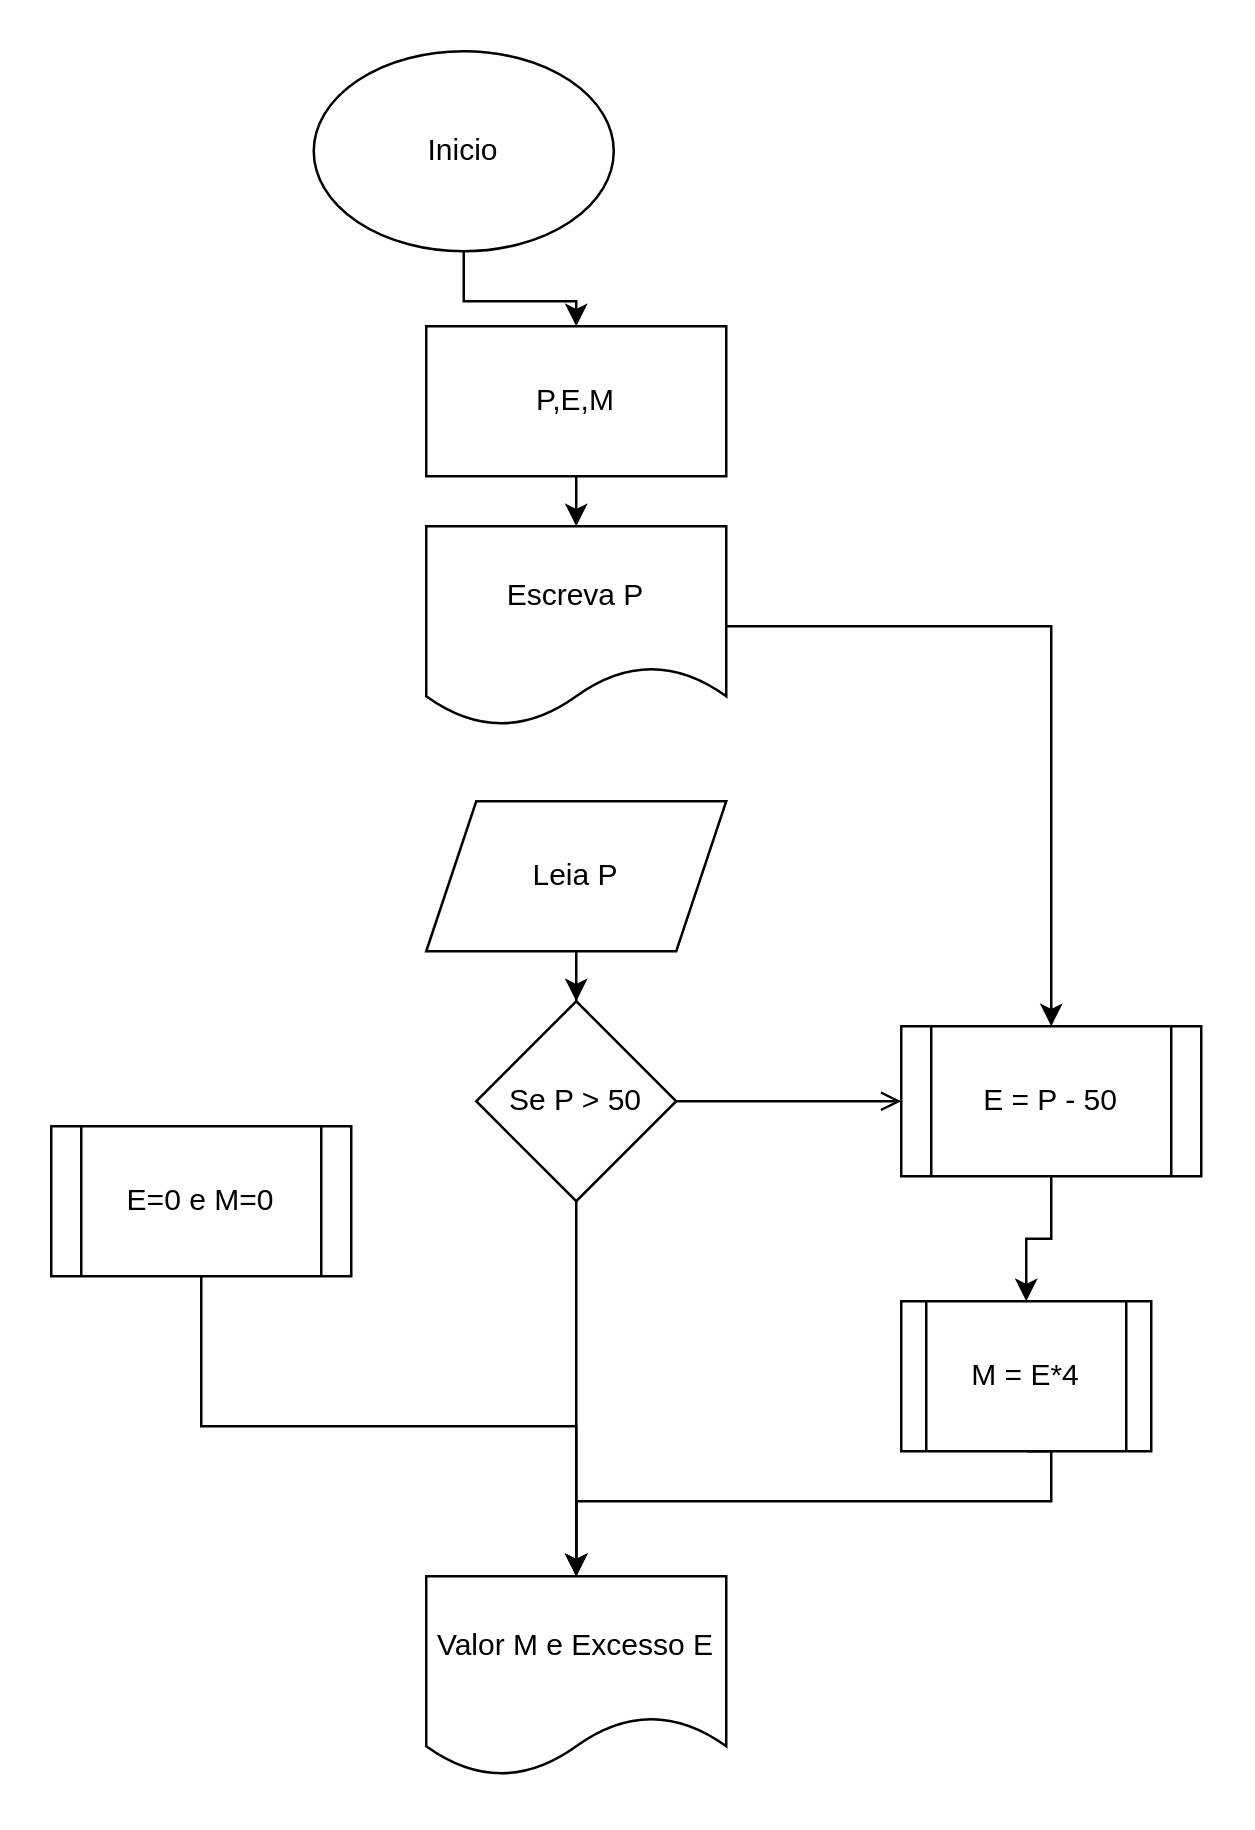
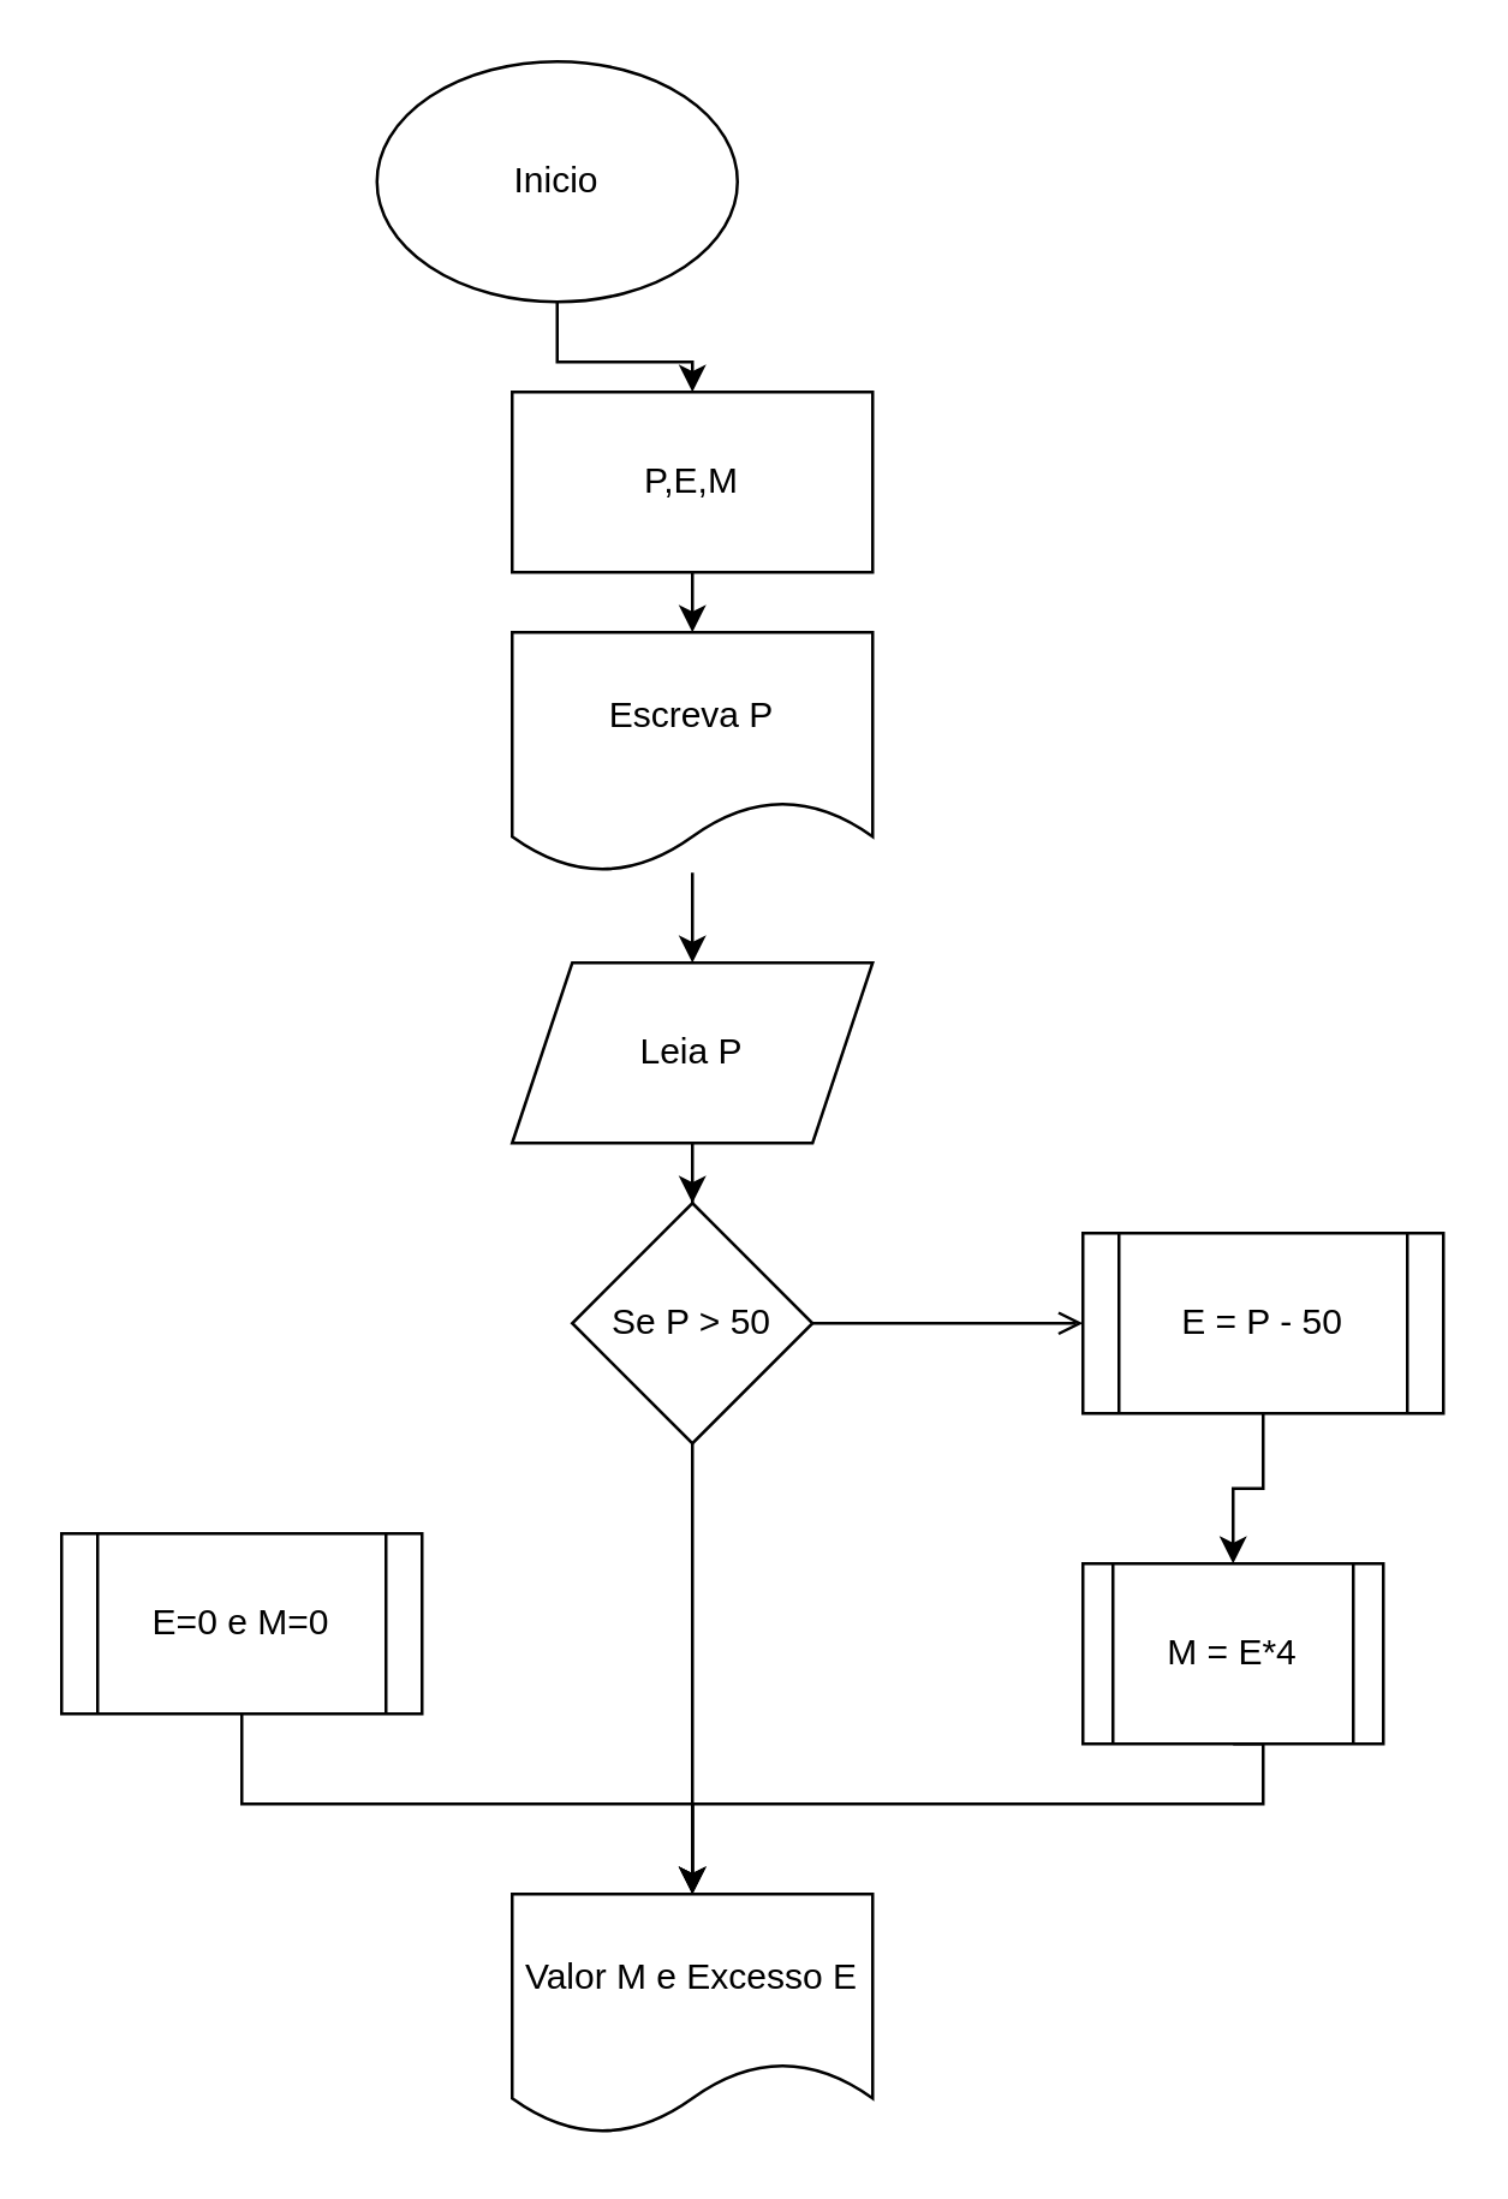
- <mxCell id="4" style="edgeStyle=orthogonalEdgeStyle;rounded=0;orthogonalLoop=1;jettySize=auto;html=1;" edge="1" parent="1" source="5" target="14"><mxGeometry relative="1" as="geometry" /></mxCell>
+ <mxCell id="4" style="edgeStyle=orthogonalEdgeStyle;rounded=0;orthogonalLoop=1;jettySize=auto;html=1;" edge="1" parent="1" source="5" target="9"><mxGeometry relative="1" as="geometry" /></mxCell>
- <mxCell id="19" value="E=0 e M=0" style="shape=process;whiteSpace=wrap;html=1;backgroundOutline=1;" vertex="1" parent="1"><mxGeometry x="20" y="450" width="120" height="60" as="geometry" /></mxCell>
+ <mxCell id="19" value="E=0 e M=0" style="shape=process;whiteSpace=wrap;html=1;backgroundOutline=1;" vertex="1" parent="1"><mxGeometry x="20" y="510" width="120" height="60" as="geometry" /></mxCell>
